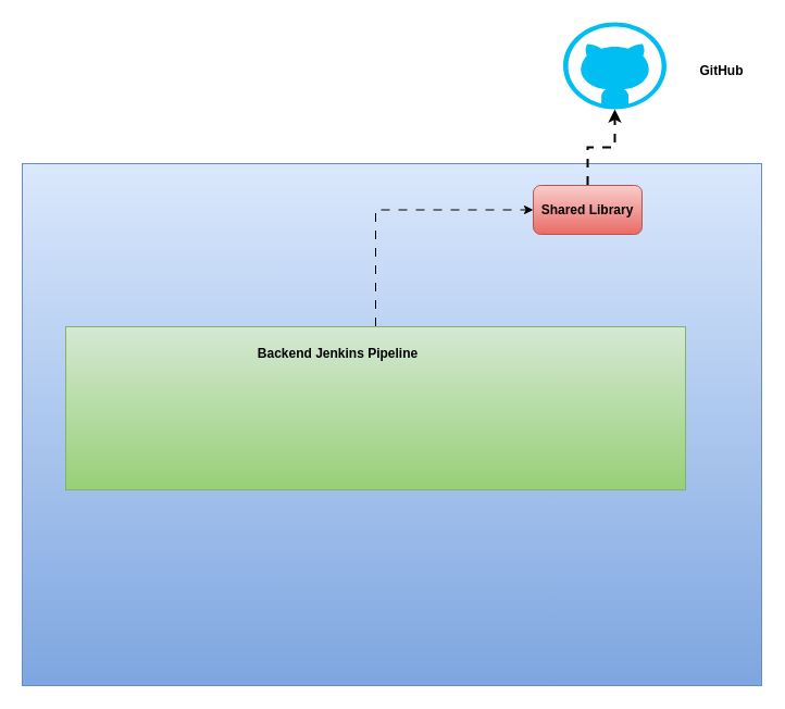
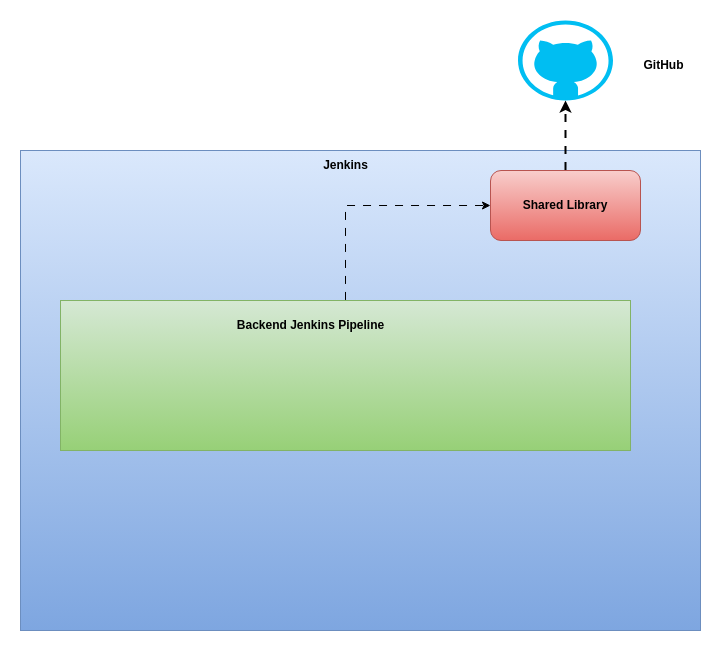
+ <mxCell id="5" value="&lt;b&gt;Jenkins&lt;/b&gt;" style="text;html=1;align=center;verticalAlign=middle;resizable=0;points=[];autosize=1;strokeColor=none;fillColor=none;" vertex="1" parent="1"><mxGeometry x="310" y="150" width="70" height="30" as="geometry" /></mxCell>
- <mxCell id="7" value="&lt;b&gt;Shared Library&lt;/b&gt;" style="rounded=1;whiteSpace=wrap;html=1;fillColor=#f8cecc;gradientColor=#ea6b66;strokeColor=#b85450;" vertex="1" parent="1"><mxGeometry x="490" y="170" width="100" height="45" as="geometry" /></mxCell>
+ <mxCell id="7" value="&lt;b&gt;Shared Library&lt;/b&gt;" style="rounded=1;whiteSpace=wrap;html=1;fillColor=#f8cecc;gradientColor=#ea6b66;strokeColor=#b85450;" vertex="1" parent="1"><mxGeometry x="490" y="170" width="150" height="70" as="geometry" /></mxCell>
